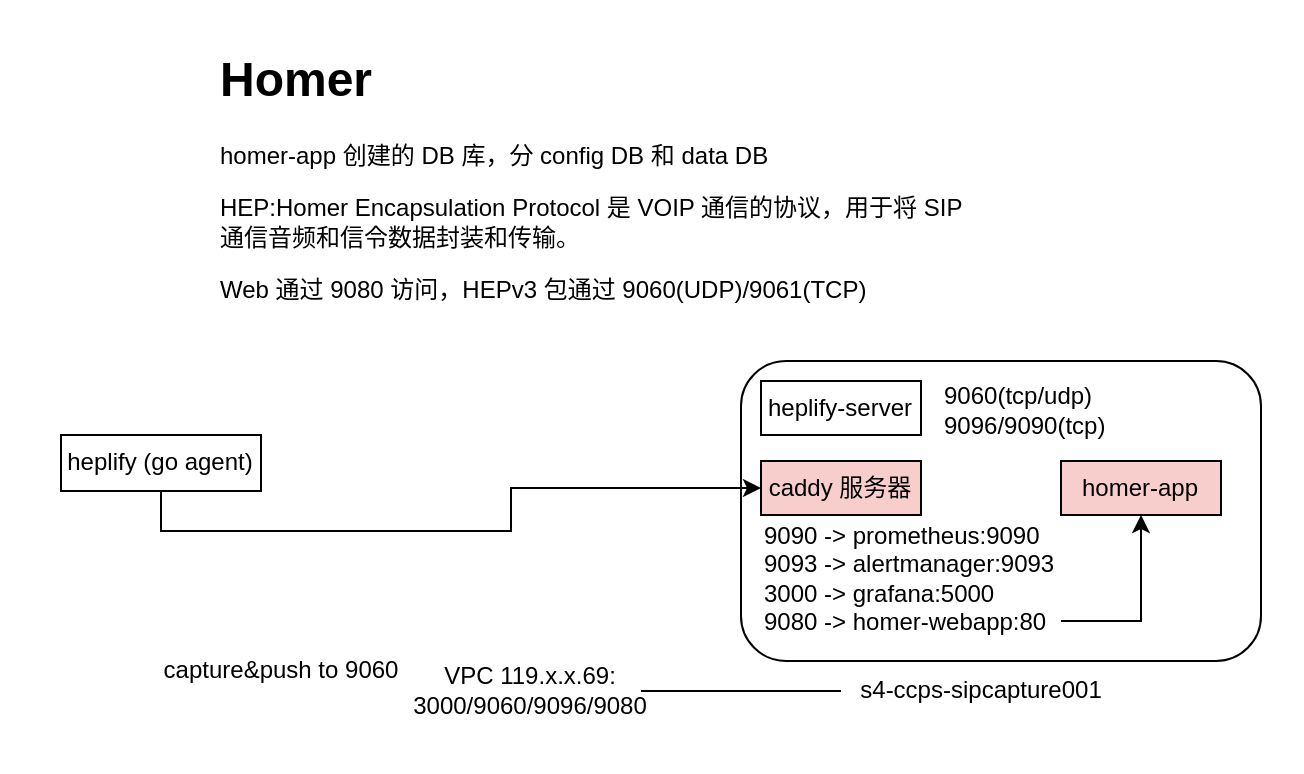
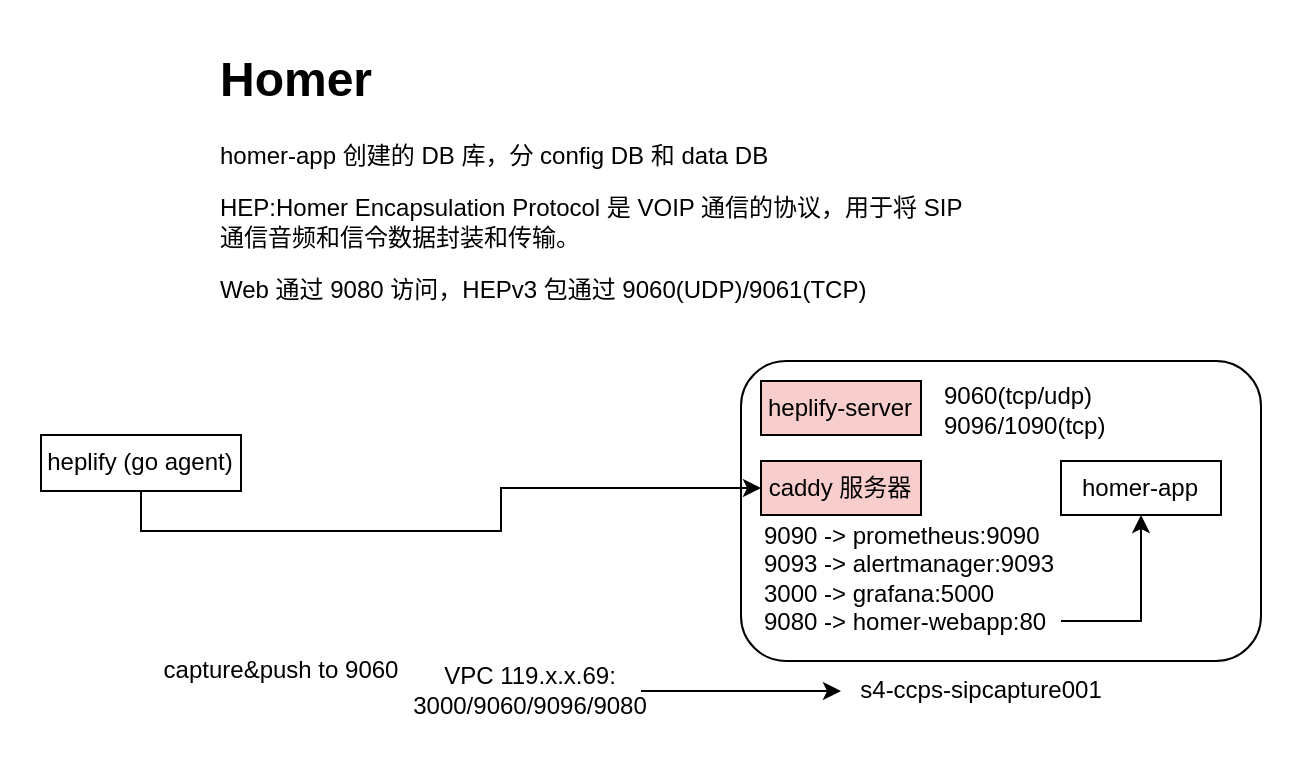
- <mxCell id="9" value="heplify-server" style="rounded=0;whiteSpace=wrap;html=1;" vertex="1" parent="1"><mxGeometry x="380" y="190" width="80" height="27" as="geometry" /></mxCell>
+ <mxCell id="9" value="heplify-server" style="rounded=0;whiteSpace=wrap;html=1;fillColor=#f8cecc;" vertex="1" parent="1"><mxGeometry x="380" y="190" width="80" height="27" as="geometry" /></mxCell>
- <mxCell id="5" value="9060(tcp/udp)&lt;br&gt;9096/9090(tcp)" style="text;html=1;strokeColor=none;fillColor=none;align=left;verticalAlign=middle;whiteSpace=wrap;rounded=0;" vertex="1" parent="2"><mxGeometry x="100" y="10" width="60" height="30" as="geometry" /></mxCell>
+ <mxCell id="5" value="9060(tcp/udp)&lt;br&gt;9096/1090(tcp)" style="text;html=1;strokeColor=none;fillColor=none;align=left;verticalAlign=middle;whiteSpace=wrap;rounded=0;" vertex="1" parent="2"><mxGeometry x="100" y="10" width="60" height="30" as="geometry" /></mxCell>
- <mxCell id="7" value="heplify (go agent)" style="rounded=0;whiteSpace=wrap;html=1;" vertex="1" parent="1"><mxGeometry x="30" y="217" width="100" height="28" as="geometry" /></mxCell>
+ <mxCell id="7" value="heplify (go agent)" style="rounded=0;whiteSpace=wrap;html=1;" vertex="1" parent="1"><mxGeometry x="20" y="217" width="100" height="28" as="geometry" /></mxCell>
- <mxCell id="10" value="homer-app" style="rounded=0;whiteSpace=wrap;html=1;fillColor=#f8cecc;" vertex="1" parent="1"><mxGeometry x="530" y="230" width="80" height="27" as="geometry" /></mxCell>
+ <mxCell id="10" value="homer-app" style="rounded=0;whiteSpace=wrap;html=1;" vertex="1" parent="1"><mxGeometry x="530" y="230" width="80" height="27" as="geometry" /></mxCell>
- <mxCell id="16" style="edgeStyle=orthogonalEdgeStyle;rounded=0;orthogonalLoop=1;jettySize=auto;html=1;endArrow=none;" edge="1" parent="1" source="17" target="4"><mxGeometry relative="1" as="geometry" /></mxCell>
+ <mxCell id="16" style="edgeStyle=orthogonalEdgeStyle;rounded=0;orthogonalLoop=1;jettySize=auto;html=1;" edge="1" parent="1" source="17" target="4"><mxGeometry relative="1" as="geometry" /></mxCell>
